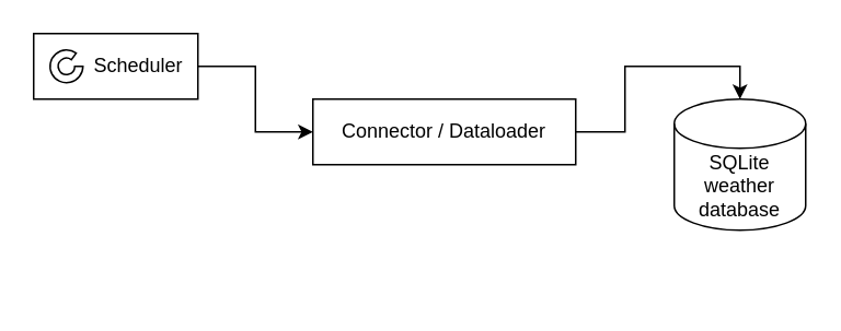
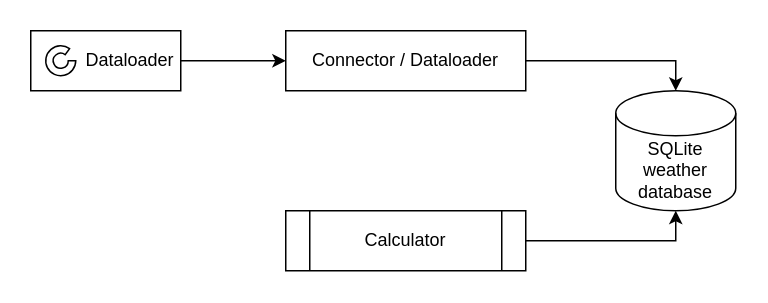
- <mxCell id="5" value="Scheduler" style="rounded=0;whiteSpace=wrap;html=1;align=left;verticalAlign=middle;spacingRight=0;spacingLeft=35;" vertex="1" parent="4"><mxGeometry width="100" height="40" as="geometry" /></mxCell>
+ <mxCell id="5" value="Dataloader" style="rounded=0;whiteSpace=wrap;html=1;align=left;verticalAlign=middle;spacingRight=0;spacingLeft=35;" vertex="1" parent="4"><mxGeometry width="100" height="40" as="geometry" /></mxCell>
- <mxCell id="3" value="Connector / Dataloader" style="rounded=0;whiteSpace=wrap;html=1;" vertex="1" parent="1"><mxGeometry x="190" y="60" width="160" height="40" as="geometry" /></mxCell>
+ <mxCell id="3" value="Connector / Dataloader" style="rounded=0;whiteSpace=wrap;html=1;" vertex="1" parent="1"><mxGeometry x="190" y="20" width="160" height="40" as="geometry" /></mxCell>
+ <mxCell id="9" value="Calculator" style="shape=process;whiteSpace=wrap;html=1;backgroundOutline=1;" vertex="1" parent="1"><mxGeometry x="190" y="140" width="160" height="40" as="geometry" /></mxCell>
+ <mxCell id="8" style="edgeStyle=orthogonalEdgeStyle;rounded=0;orthogonalLoop=1;jettySize=auto;html=1;exitX=1;exitY=0.5;exitDx=0;exitDy=0;entryX=0.5;entryY=1;entryDx=0;entryDy=0;entryPerimeter=0;" edge="1" parent="1" source="9" target="7"><mxGeometry relative="1" as="geometry" /></mxCell>
